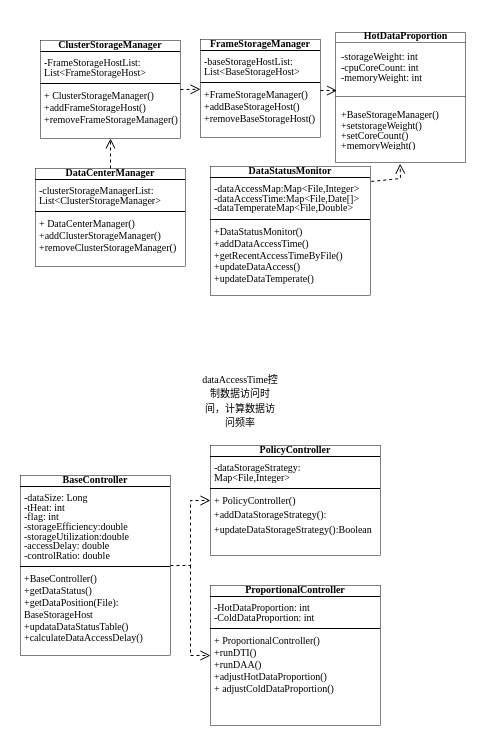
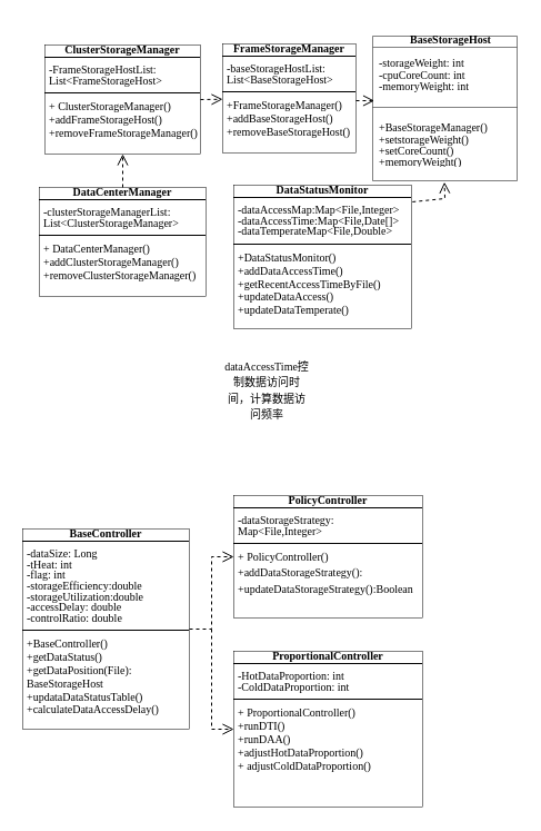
- <mxCell id="9" value="&lt;font face=&quot;Times New Roman&quot; style=&quot;font-size: 10px;&quot;&gt;&lt;b&gt;HotDataProportion&lt;/b&gt;&lt;/font&gt;" style="text;html=1;align=center;verticalAlign=middle;resizable=0;points=[];autosize=1;strokeColor=none;fillColor=none;" parent="3" vertex="1"><mxGeometry x="20" width="100" height="30" as="geometry" /></mxCell>
+ <mxCell id="9" value="&lt;font face=&quot;Times New Roman&quot; style=&quot;font-size: 10px;&quot;&gt;&lt;b&gt;BaseStorageHost&lt;/b&gt;&lt;/font&gt;" style="text;html=1;align=center;verticalAlign=middle;resizable=0;points=[];autosize=1;strokeColor=none;fillColor=none;" parent="3" vertex="1"><mxGeometry x="20" width="100" height="30" as="geometry" /></mxCell>
- <mxCell id="19" value="&lt;span style=&quot;font-family: &amp;quot;Times New Roman&amp;quot;; font-size: 10px; text-align: left;&quot;&gt;dataAccessTime控制数据访问时间，计算数据访问频率&lt;/span&gt;" style="text;html=1;align=center;verticalAlign=middle;whiteSpace=wrap;rounded=0;" vertex="1" parent="1"><mxGeometry x="200" y="375" width="80" height="50" as="geometry" /></mxCell>
+ <mxCell id="19" value="&lt;span style=&quot;font-family: &amp;quot;Times New Roman&amp;quot;; font-size: 10px; text-align: left;&quot;&gt;dataAccessTime控制数据访问时间，计算数据访问频率&lt;/span&gt;" style="text;html=1;align=center;verticalAlign=middle;whiteSpace=wrap;rounded=0;" vertex="1" parent="1"><mxGeometry x="200" y="325" width="80" height="50" as="geometry" /></mxCell>
